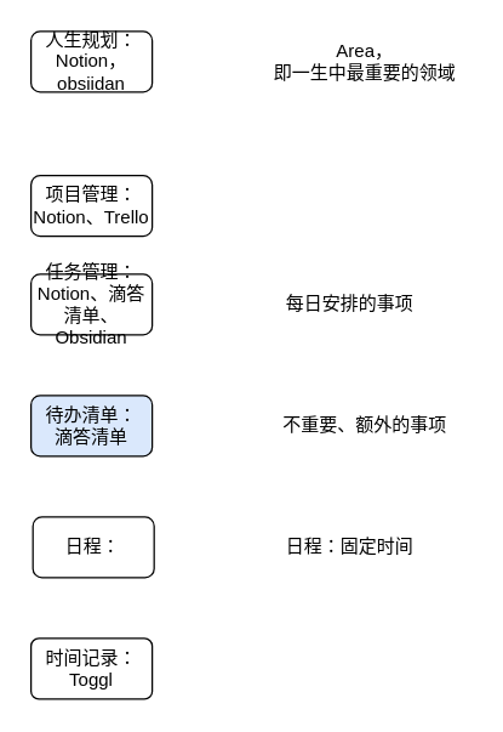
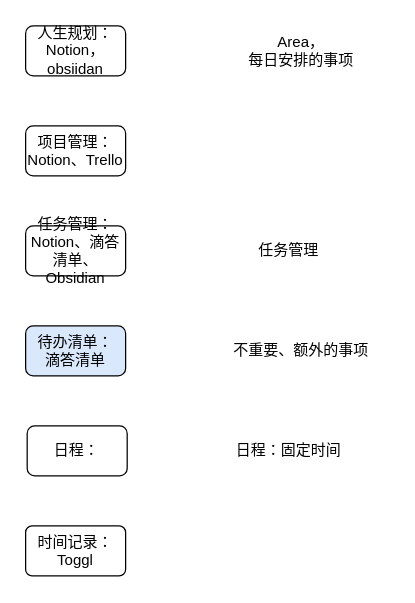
- <mxCell id="11" value="Area，&lt;br&gt;即一生中最重要的领域" style="text;html=1;align=center;verticalAlign=middle;resizable=0;points=[];autosize=1;strokeColor=none;fillColor=none;" parent="1" vertex="1"><mxGeometry x="170" y="25" width="140" height="30" as="geometry" /></mxCell>
+ <mxCell id="11" value="Area，&lt;br&gt;每日安排的事项" style="text;html=1;align=center;verticalAlign=middle;resizable=0;points=[];autosize=1;strokeColor=none;fillColor=none;" parent="1" vertex="1"><mxGeometry x="170" y="25" width="140" height="30" as="geometry" /></mxCell>
- <mxCell id="3" value="项目管理：&lt;br&gt;Notion、Trello" style="rounded=1;whiteSpace=wrap;html=1;" parent="1" vertex="1"><mxGeometry x="20" y="115" width="80" height="40" as="geometry" /></mxCell>
+ <mxCell id="3" value="项目管理：&lt;br&gt;Notion、Trello" style="rounded=1;whiteSpace=wrap;html=1;" parent="1" vertex="1"><mxGeometry x="20" y="100" width="80" height="40" as="geometry" /></mxCell>
- <mxCell id="9" value="每日安排的事项" style="text;html=1;align=center;verticalAlign=middle;resizable=0;points=[];autosize=1;strokeColor=none;fillColor=none;" parent="1" vertex="1"><mxGeometry x="180" y="190" width="100" height="20" as="geometry" /></mxCell>
+ <mxCell id="9" value="任务管理" style="text;html=1;align=center;verticalAlign=middle;resizable=0;points=[];autosize=1;strokeColor=none;fillColor=none;" parent="1" vertex="1"><mxGeometry x="180" y="190" width="100" height="20" as="geometry" /></mxCell>
